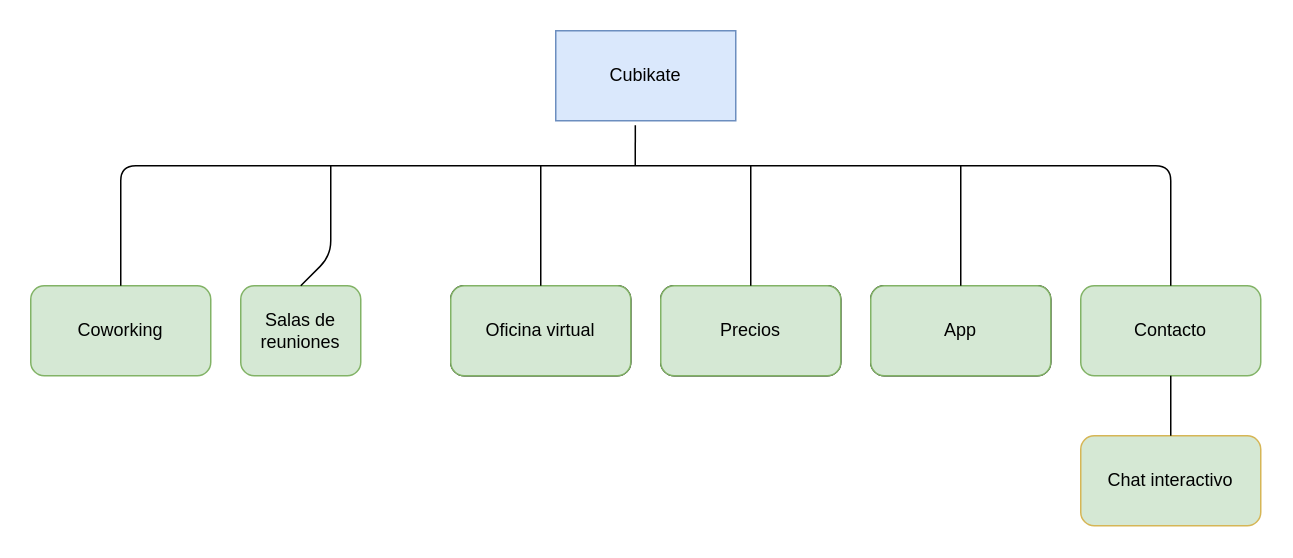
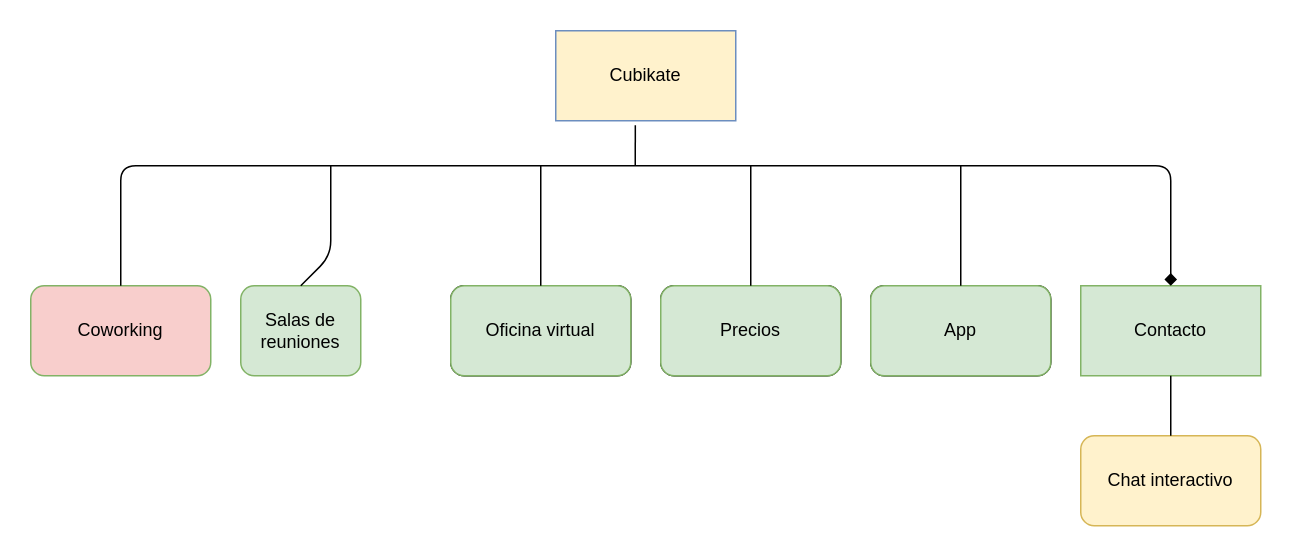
- <mxCell id="2" value="Cubikate" style="rounded=0;whiteSpace=wrap;html=1;fillColor=#dae8fc;strokeColor=#6c8ebf;" vertex="1" parent="1"><mxGeometry x="370" y="20" width="120" height="60" as="geometry" /></mxCell>
+ <mxCell id="2" value="Cubikate" style="rounded=0;whiteSpace=wrap;html=1;fillColor=#fff2cc;strokeColor=#6c8ebf;" vertex="1" parent="1"><mxGeometry x="370" y="20" width="120" height="60" as="geometry" /></mxCell>
- <mxCell id="13" value="" style="endArrow=none;html=1;exitX=0.5;exitY=0;exitDx=0;exitDy=0;entryX=0.5;entryY=0;entryDx=0;entryDy=0;" edge="1" parent="1" source="3" target="6"><mxGeometry width="50" height="50" relative="1" as="geometry"><mxPoint x="10" y="110" as="sourcePoint" /><mxPoint x="780" y="110" as="targetPoint" /><Array as="points"><mxPoint x="80" y="110" /><mxPoint x="200" y="110" /><mxPoint x="780" y="110" /></Array></mxGeometry></mxCell>
+ <mxCell id="13" value="" style="endArrow=diamond;html=1;exitX=0.5;exitY=0;exitDx=0;exitDy=0;entryX=0.5;entryY=0;entryDx=0;entryDy=0;" edge="1" parent="1" source="3" target="6"><mxGeometry width="50" height="50" relative="1" as="geometry"><mxPoint x="10" y="110" as="sourcePoint" /><mxPoint x="780" y="110" as="targetPoint" /><Array as="points"><mxPoint x="80" y="110" /><mxPoint x="200" y="110" /><mxPoint x="780" y="110" /></Array></mxGeometry></mxCell>
- <mxCell id="3" value="Coworking" style="rounded=1;whiteSpace=wrap;html=1;fillColor=#d5e8d4;strokeColor=#82b366;" vertex="1" parent="1"><mxGeometry x="20" y="190" width="120" height="60" as="geometry" /></mxCell>
+ <mxCell id="3" value="Coworking" style="rounded=1;whiteSpace=wrap;html=1;fillColor=#f8cecc;strokeColor=#82b366;" vertex="1" parent="1"><mxGeometry x="20" y="190" width="120" height="60" as="geometry" /></mxCell>
- <mxCell id="6" value="&lt;div&gt;Contacto&lt;/div&gt;" style="rounded=1;whiteSpace=wrap;html=1;fillColor=#d5e8d4;strokeColor=#82b366;" vertex="1" parent="1"><mxGeometry x="720" y="190" width="120" height="60" as="geometry" /></mxCell>
+ <mxCell id="6" value="&lt;div&gt;Contacto&lt;/div&gt;" style="whiteSpace=wrap;html=1;fillColor=#d5e8d4;strokeColor=#82b366;rounded=0;" vertex="1" parent="1"><mxGeometry x="720" y="190" width="120" height="60" as="geometry" /></mxCell>
- <mxCell id="9" value="&lt;div&gt;Chat interactivo&lt;/div&gt;" style="rounded=1;whiteSpace=wrap;html=1;fillColor=#d5e8d4;strokeColor=#d6b656;" vertex="1" parent="1"><mxGeometry x="720" y="290" width="120" height="60" as="geometry" /></mxCell>
+ <mxCell id="9" value="&lt;div&gt;Chat interactivo&lt;/div&gt;" style="rounded=1;whiteSpace=wrap;html=1;fillColor=#fff2cc;strokeColor=#d6b656;" vertex="1" parent="1"><mxGeometry x="720" y="290" width="120" height="60" as="geometry" /></mxCell>
